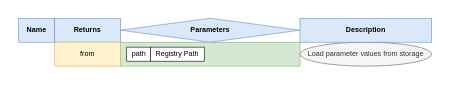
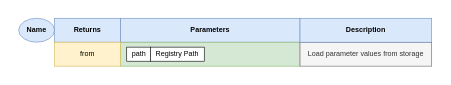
- <mxCell id="3" value="&lt;b&gt;Name&lt;/b&gt;" style="rounded=0;whiteSpace=wrap;html=1;align=center;fillColor=#dae8fc;strokeColor=#6c8ebf;" parent="1" vertex="1"><mxGeometry x="30" y="30" width="60" height="40" as="geometry" /></mxCell>
+ <mxCell id="3" value="&lt;b&gt;Name&lt;/b&gt;" style="ellipse;whiteSpace=wrap;html=1;align=center;fillColor=#dae8fc;strokeColor=#6c8ebf;" parent="1" vertex="1"><mxGeometry x="30" y="30" width="60" height="40" as="geometry" /></mxCell>
- <mxCell id="4" value="&lt;b&gt;Parameters&lt;/b&gt;" style="rhombus;whiteSpace=wrap;html=1;align=center;fillColor=#dae8fc;strokeColor=#6c8ebf;" parent="1" vertex="1"><mxGeometry x="200" y="30" width="300" height="40" as="geometry" /></mxCell>
+ <mxCell id="4" value="&lt;b&gt;Parameters&lt;/b&gt;" style="rounded=0;whiteSpace=wrap;html=1;align=center;fillColor=#dae8fc;strokeColor=#6c8ebf;" parent="1" vertex="1"><mxGeometry x="200" y="30" width="300" height="40" as="geometry" /></mxCell>
- <mxCell id="7" value="Load parameter values from storage" style="ellipse;whiteSpace=wrap;html=1;fillColor=#f5f5f5;strokeColor=#666666;fontColor=#333333;" parent="1" vertex="1"><mxGeometry x="500" y="70" width="220" height="40" as="geometry" /></mxCell>
+ <mxCell id="7" value="Load parameter values from storage" style="rounded=0;whiteSpace=wrap;html=1;fillColor=#f5f5f5;strokeColor=#666666;fontColor=#333333;" parent="1" vertex="1"><mxGeometry x="500" y="70" width="220" height="40" as="geometry" /></mxCell>
